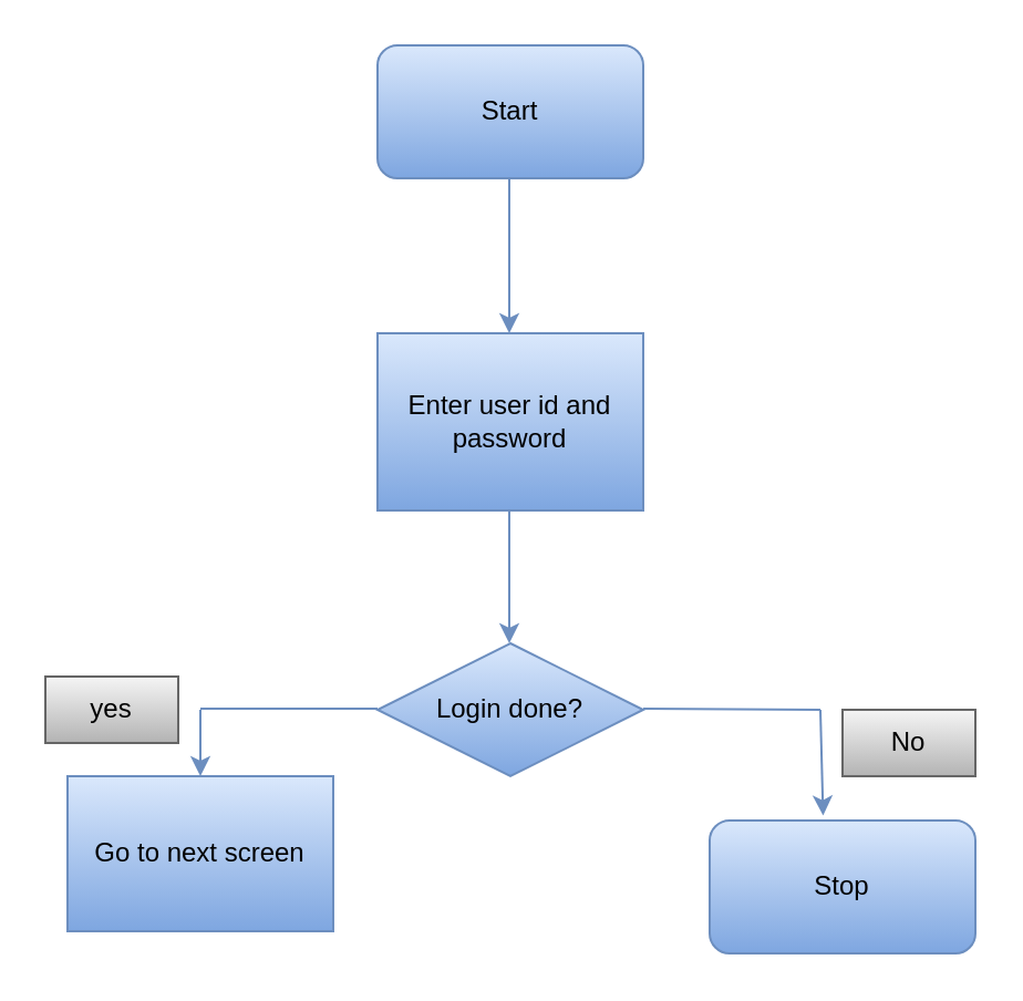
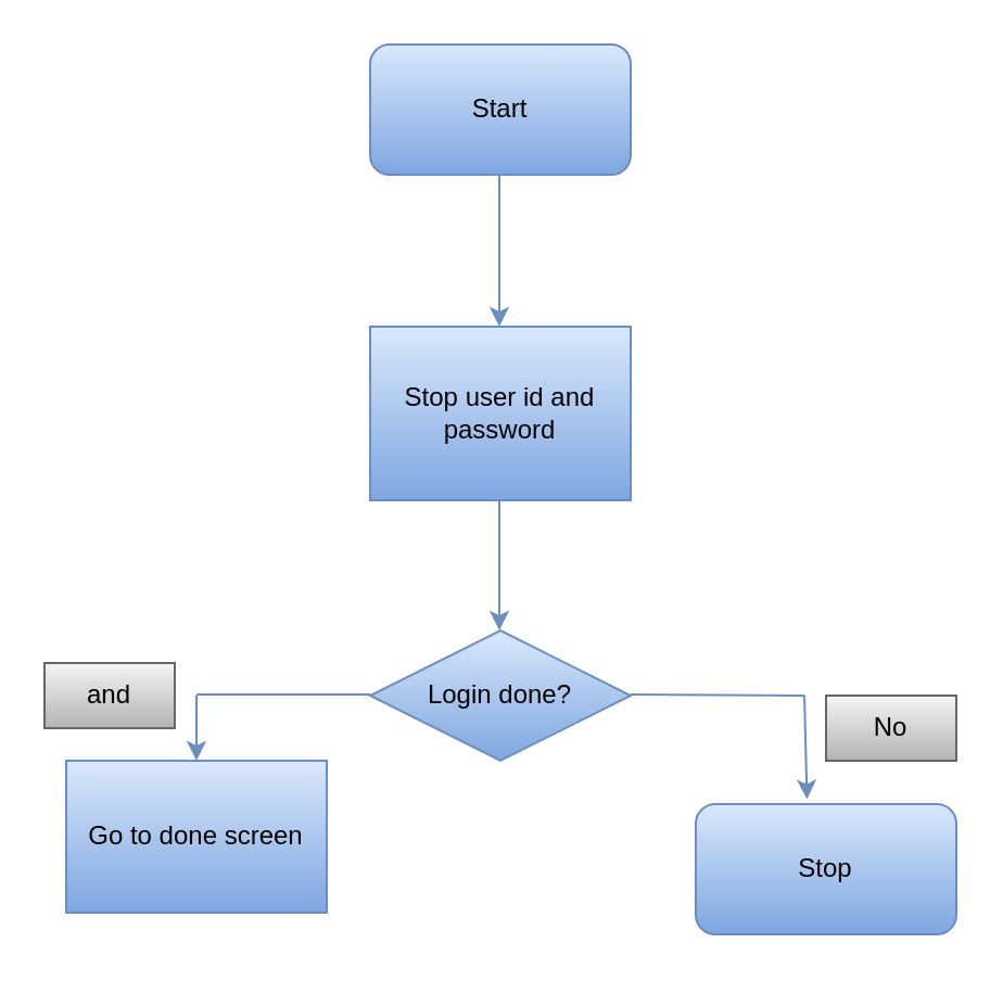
- <mxCell id="4" value="Enter user id and password" style="rounded=0;whiteSpace=wrap;html=1;fillColor=#dae8fc;strokeColor=#6c8ebf;gradientColor=#7ea6e0;" parent="1" vertex="1"><mxGeometry x="170" y="150" width="120" height="80" as="geometry" /></mxCell>
+ <mxCell id="4" value="Stop user id and password" style="rounded=0;whiteSpace=wrap;html=1;fillColor=#dae8fc;strokeColor=#6c8ebf;gradientColor=#7ea6e0;" parent="1" vertex="1"><mxGeometry x="170" y="150" width="120" height="80" as="geometry" /></mxCell>
- <mxCell id="13" value="yes" style="text;html=1;align=center;verticalAlign=middle;whiteSpace=wrap;rounded=0;fillColor=#f5f5f5;gradientColor=#b3b3b3;strokeColor=#666666;" parent="1" vertex="1"><mxGeometry x="20" y="305" width="60" height="30" as="geometry" /></mxCell>
+ <mxCell id="13" value="and" style="text;html=1;align=center;verticalAlign=middle;whiteSpace=wrap;rounded=0;fillColor=#f5f5f5;gradientColor=#b3b3b3;strokeColor=#666666;" parent="1" vertex="1"><mxGeometry x="20" y="305" width="60" height="30" as="geometry" /></mxCell>
- <mxCell id="12" value="Go to next screen" style="rounded=0;whiteSpace=wrap;html=1;fillColor=#dae8fc;strokeColor=#6c8ebf;gradientColor=#7ea6e0;" parent="1" vertex="1"><mxGeometry x="30" y="350" width="120" height="70" as="geometry" /></mxCell>
+ <mxCell id="12" value="Go to done screen" style="rounded=0;whiteSpace=wrap;html=1;fillColor=#dae8fc;strokeColor=#6c8ebf;gradientColor=#7ea6e0;" parent="1" vertex="1"><mxGeometry x="30" y="350" width="120" height="70" as="geometry" /></mxCell>
